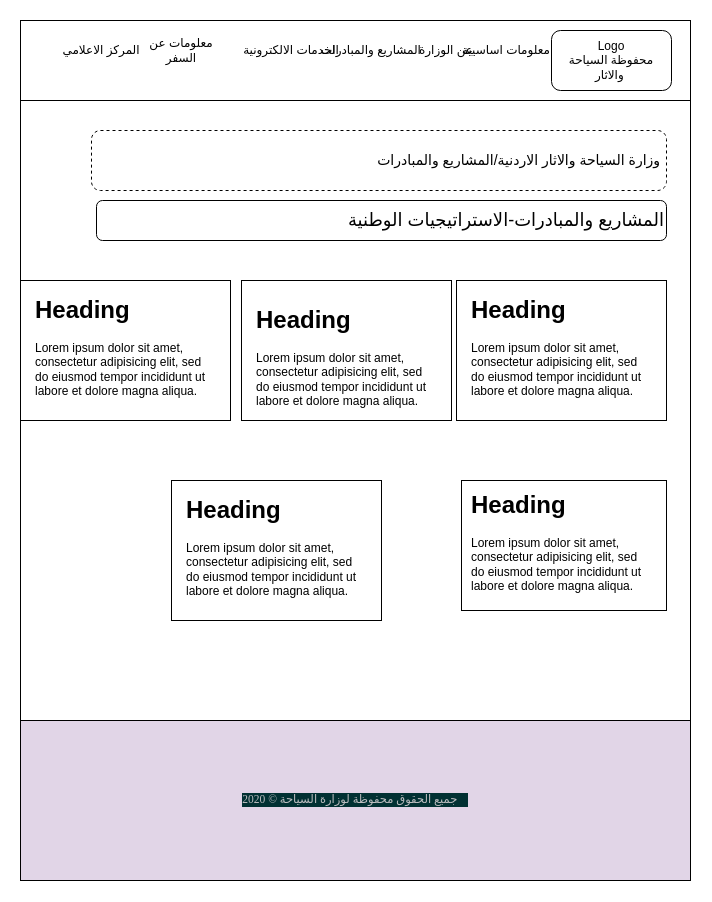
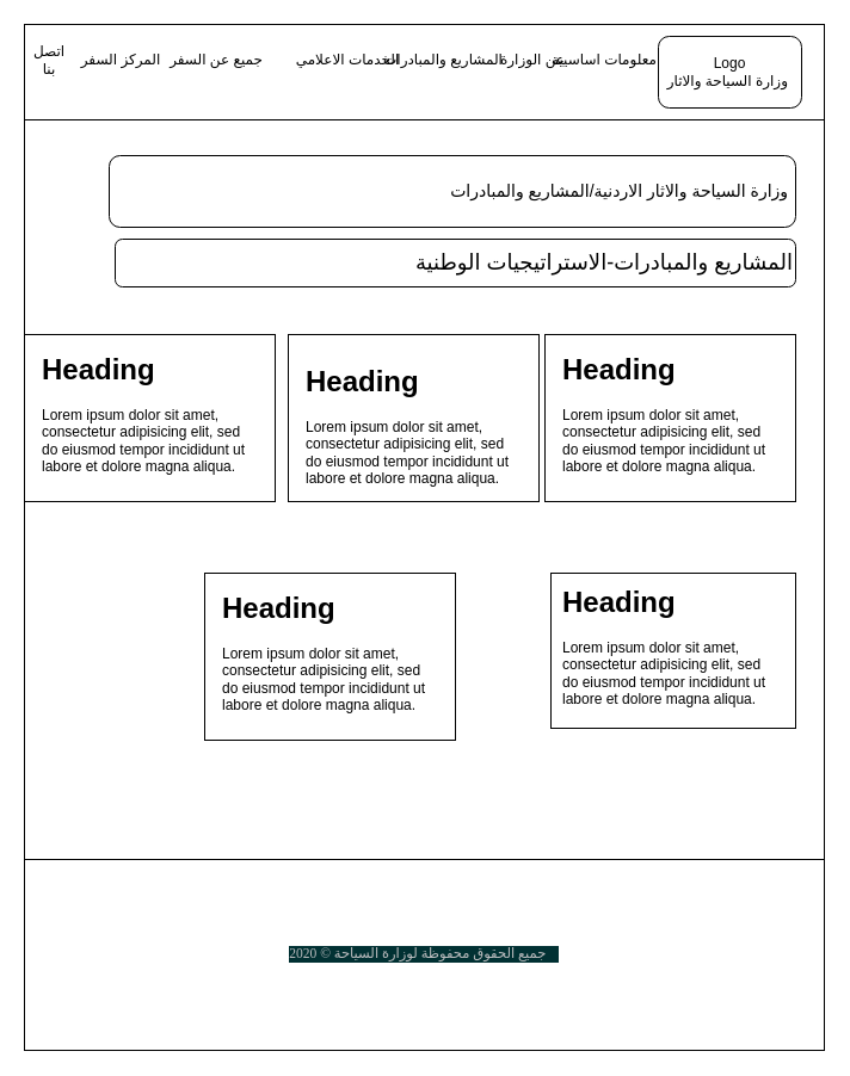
+ <mxCell id="24" value="اتصل بنا" style="text;html=1;strokeColor=none;fillColor=none;align=center;verticalAlign=middle;whiteSpace=wrap;rounded=0;" vertex="1" parent="1"><mxGeometry x="21" y="40" width="40" height="20" as="geometry" /></mxCell>
- <mxCell id="23" value="المركز الاعلامي" style="text;html=1;strokeColor=none;fillColor=none;align=center;verticalAlign=middle;whiteSpace=wrap;rounded=0;" vertex="1" parent="1"><mxGeometry x="61" y="40" width="80" height="20" as="geometry" /></mxCell>
+ <mxCell id="23" value="المركز السفر" style="text;html=1;strokeColor=none;fillColor=none;align=center;verticalAlign=middle;whiteSpace=wrap;rounded=0;" vertex="1" parent="1"><mxGeometry x="61" y="40" width="80" height="20" as="geometry" /></mxCell>
- <mxCell id="22" value="معلومات عن السفر" style="text;html=1;strokeColor=none;fillColor=none;align=center;verticalAlign=middle;whiteSpace=wrap;rounded=0;" vertex="1" parent="1"><mxGeometry x="141" y="40" width="80" height="20" as="geometry" /></mxCell>
+ <mxCell id="22" value="جميع عن السفر" style="text;html=1;strokeColor=none;fillColor=none;align=center;verticalAlign=middle;whiteSpace=wrap;rounded=0;" vertex="1" parent="1"><mxGeometry x="141" y="40" width="80" height="20" as="geometry" /></mxCell>
- <mxCell id="21" value="الخدمات الالكترونية" style="text;html=1;strokeColor=none;fillColor=none;align=center;verticalAlign=middle;whiteSpace=wrap;rounded=0;" vertex="1" parent="1"><mxGeometry x="231" y="40" width="120" height="20" as="geometry" /></mxCell>
+ <mxCell id="21" value="الخدمات الاعلامي" style="text;html=1;strokeColor=none;fillColor=none;align=center;verticalAlign=middle;whiteSpace=wrap;rounded=0;" vertex="1" parent="1"><mxGeometry x="231" y="40" width="120" height="20" as="geometry" /></mxCell>
- <mxCell id="4" value="Logo&lt;br&gt;محفوظة السياحة والاثار&amp;nbsp;" style="rounded=1;whiteSpace=wrap;html=1;" parent="1" vertex="1"><mxGeometry x="551" y="30" width="120" height="60" as="geometry" /></mxCell>
+ <mxCell id="4" value="Logo&lt;br&gt;وزارة السياحة والاثار&amp;nbsp;" style="rounded=1;whiteSpace=wrap;html=1;" parent="1" vertex="1"><mxGeometry x="551" y="30" width="120" height="60" as="geometry" /></mxCell>
- <mxCell id="6" value="&lt;font style=&quot;font-size: 14px&quot;&gt;وزارة السياحة والاثار الاردنية/المشاريع والمبادرات&amp;nbsp;&lt;/font&gt;" style="rounded=1;whiteSpace=wrap;html=1;align=right;dashed=1;" parent="1" vertex="1"><mxGeometry x="91" y="130" width="575" height="60" as="geometry" /></mxCell>
+ <mxCell id="6" value="&lt;font style=&quot;font-size: 14px&quot;&gt;وزارة السياحة والاثار الاردنية/المشاريع والمبادرات&amp;nbsp;&lt;/font&gt;" style="rounded=1;whiteSpace=wrap;html=1;align=right;" parent="1" vertex="1"><mxGeometry x="91" y="130" width="575" height="60" as="geometry" /></mxCell>
- <mxCell id="5" value="&lt;div class=&quot;sct-copyright&quot; style=&quot;box-sizing: border-box ; color: rgb(189 , 190 , 192) ; float: right ; padding-left: 0px ; padding-right: 0.9em ; font-family: &amp;#34;newfont&amp;#34; ; font-size: 11.52px ; text-align: left ; background-color: rgb(1 , 49 , 51)&quot;&gt;جميع الحقوق محفوظة لوزارة السياحة ©&amp;nbsp;2020&lt;/div&gt;&lt;div&gt;&lt;br&gt;&lt;/div&gt;" style="rounded=0;whiteSpace=wrap;html=1;fillColor=#e1d5e7;" parent="1" vertex="1"><mxGeometry x="20" y="720" width="670" height="160" as="geometry" /></mxCell>
+ <mxCell id="5" value="&lt;div class=&quot;sct-copyright&quot; style=&quot;box-sizing: border-box ; color: rgb(189 , 190 , 192) ; float: right ; padding-left: 0px ; padding-right: 0.9em ; font-family: &amp;#34;newfont&amp;#34; ; font-size: 11.52px ; text-align: left ; background-color: rgb(1 , 49 , 51)&quot;&gt;جميع الحقوق محفوظة لوزارة السياحة ©&amp;nbsp;2020&lt;/div&gt;&lt;div&gt;&lt;br&gt;&lt;/div&gt;" style="rounded=0;whiteSpace=wrap;html=1;" parent="1" vertex="1"><mxGeometry x="20" y="720" width="670" height="160" as="geometry" /></mxCell>
